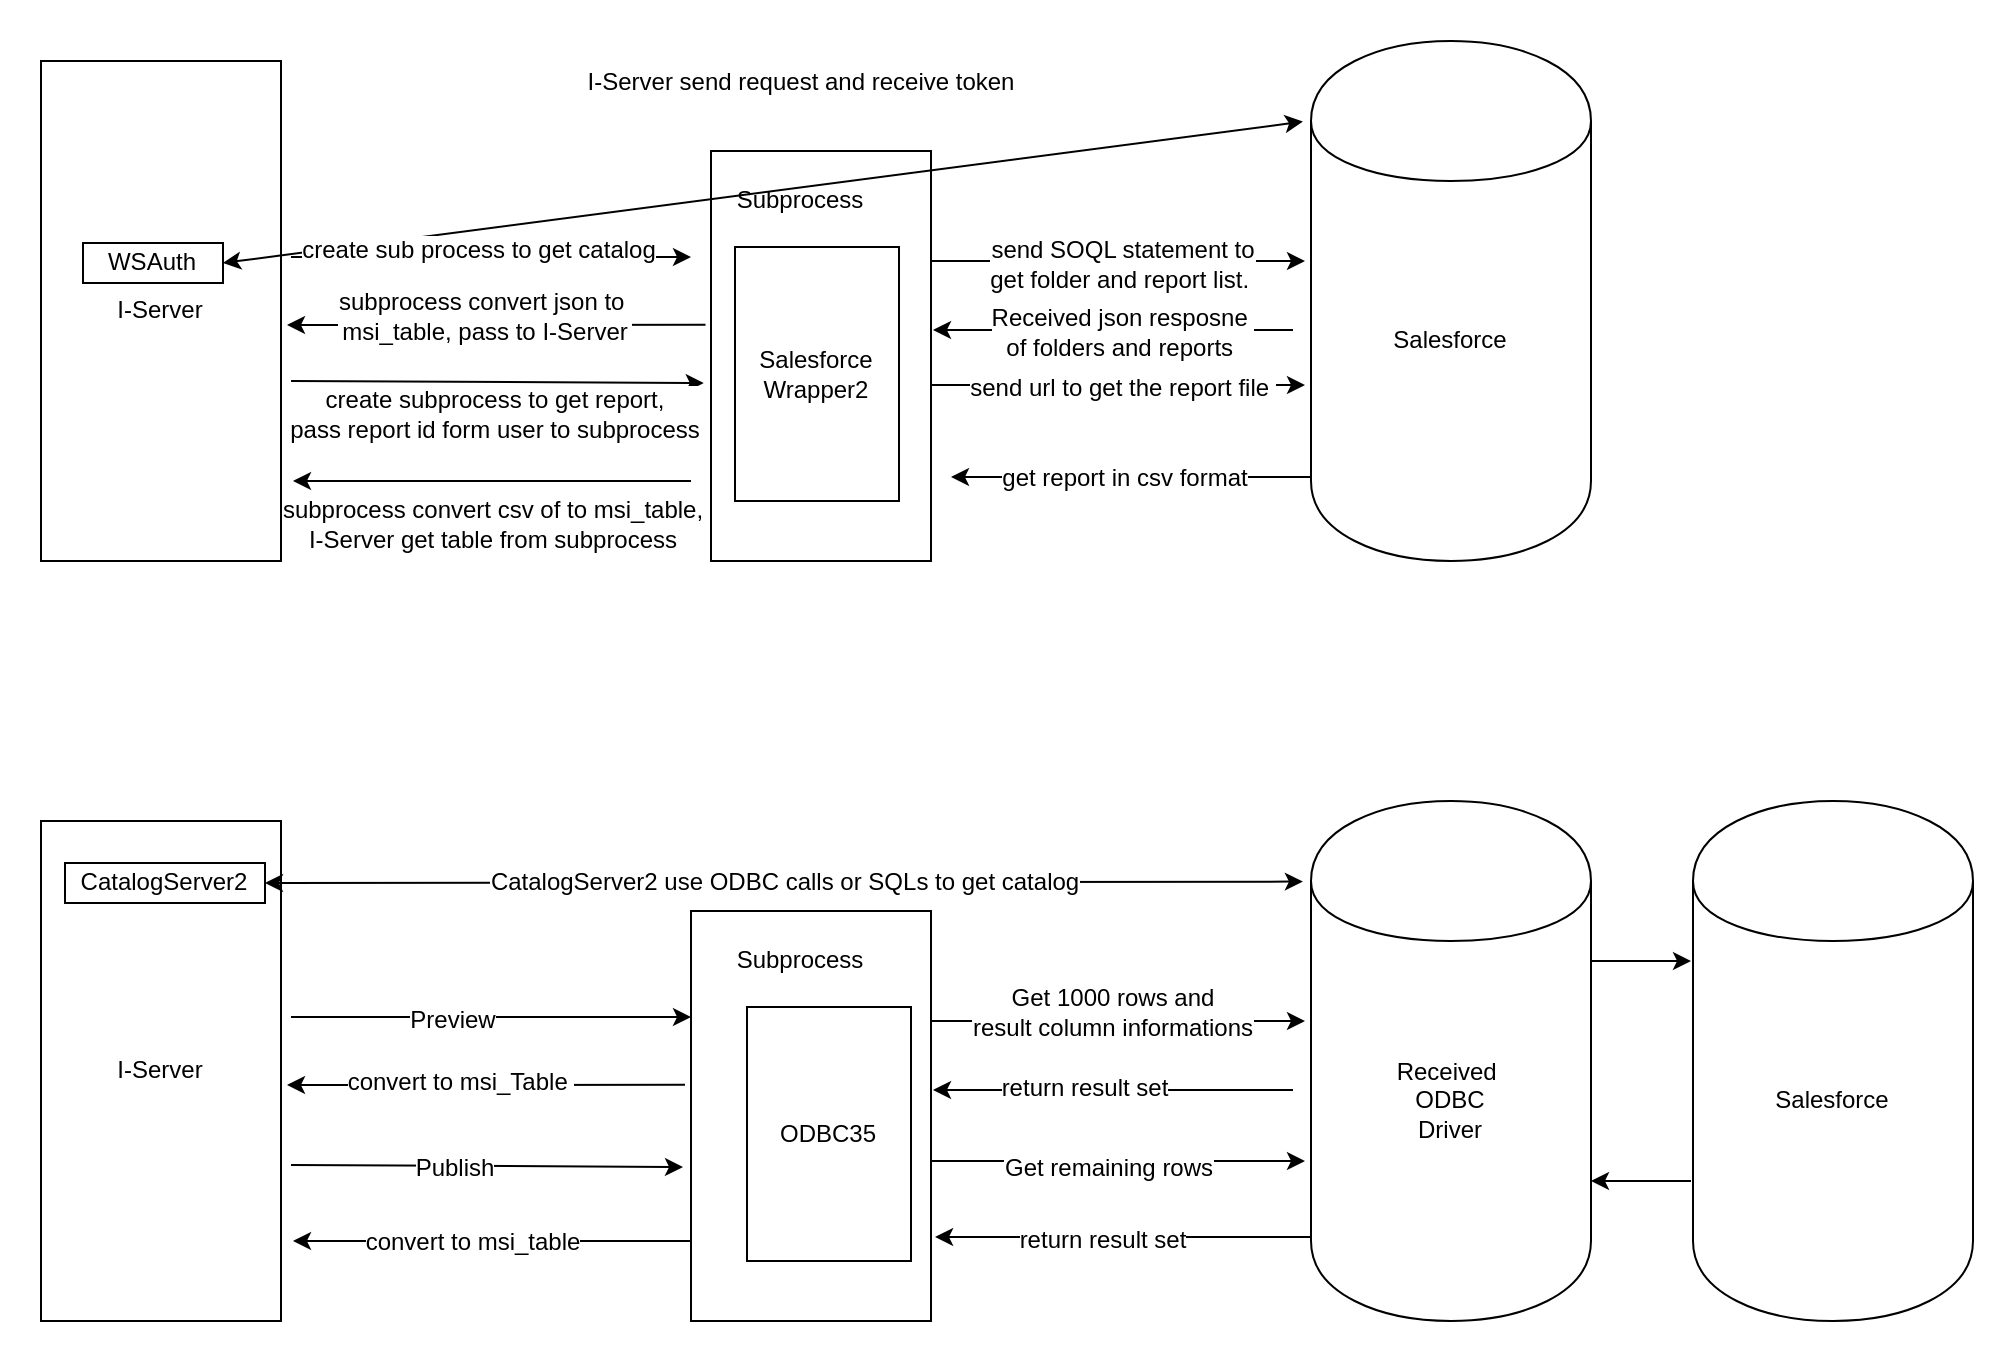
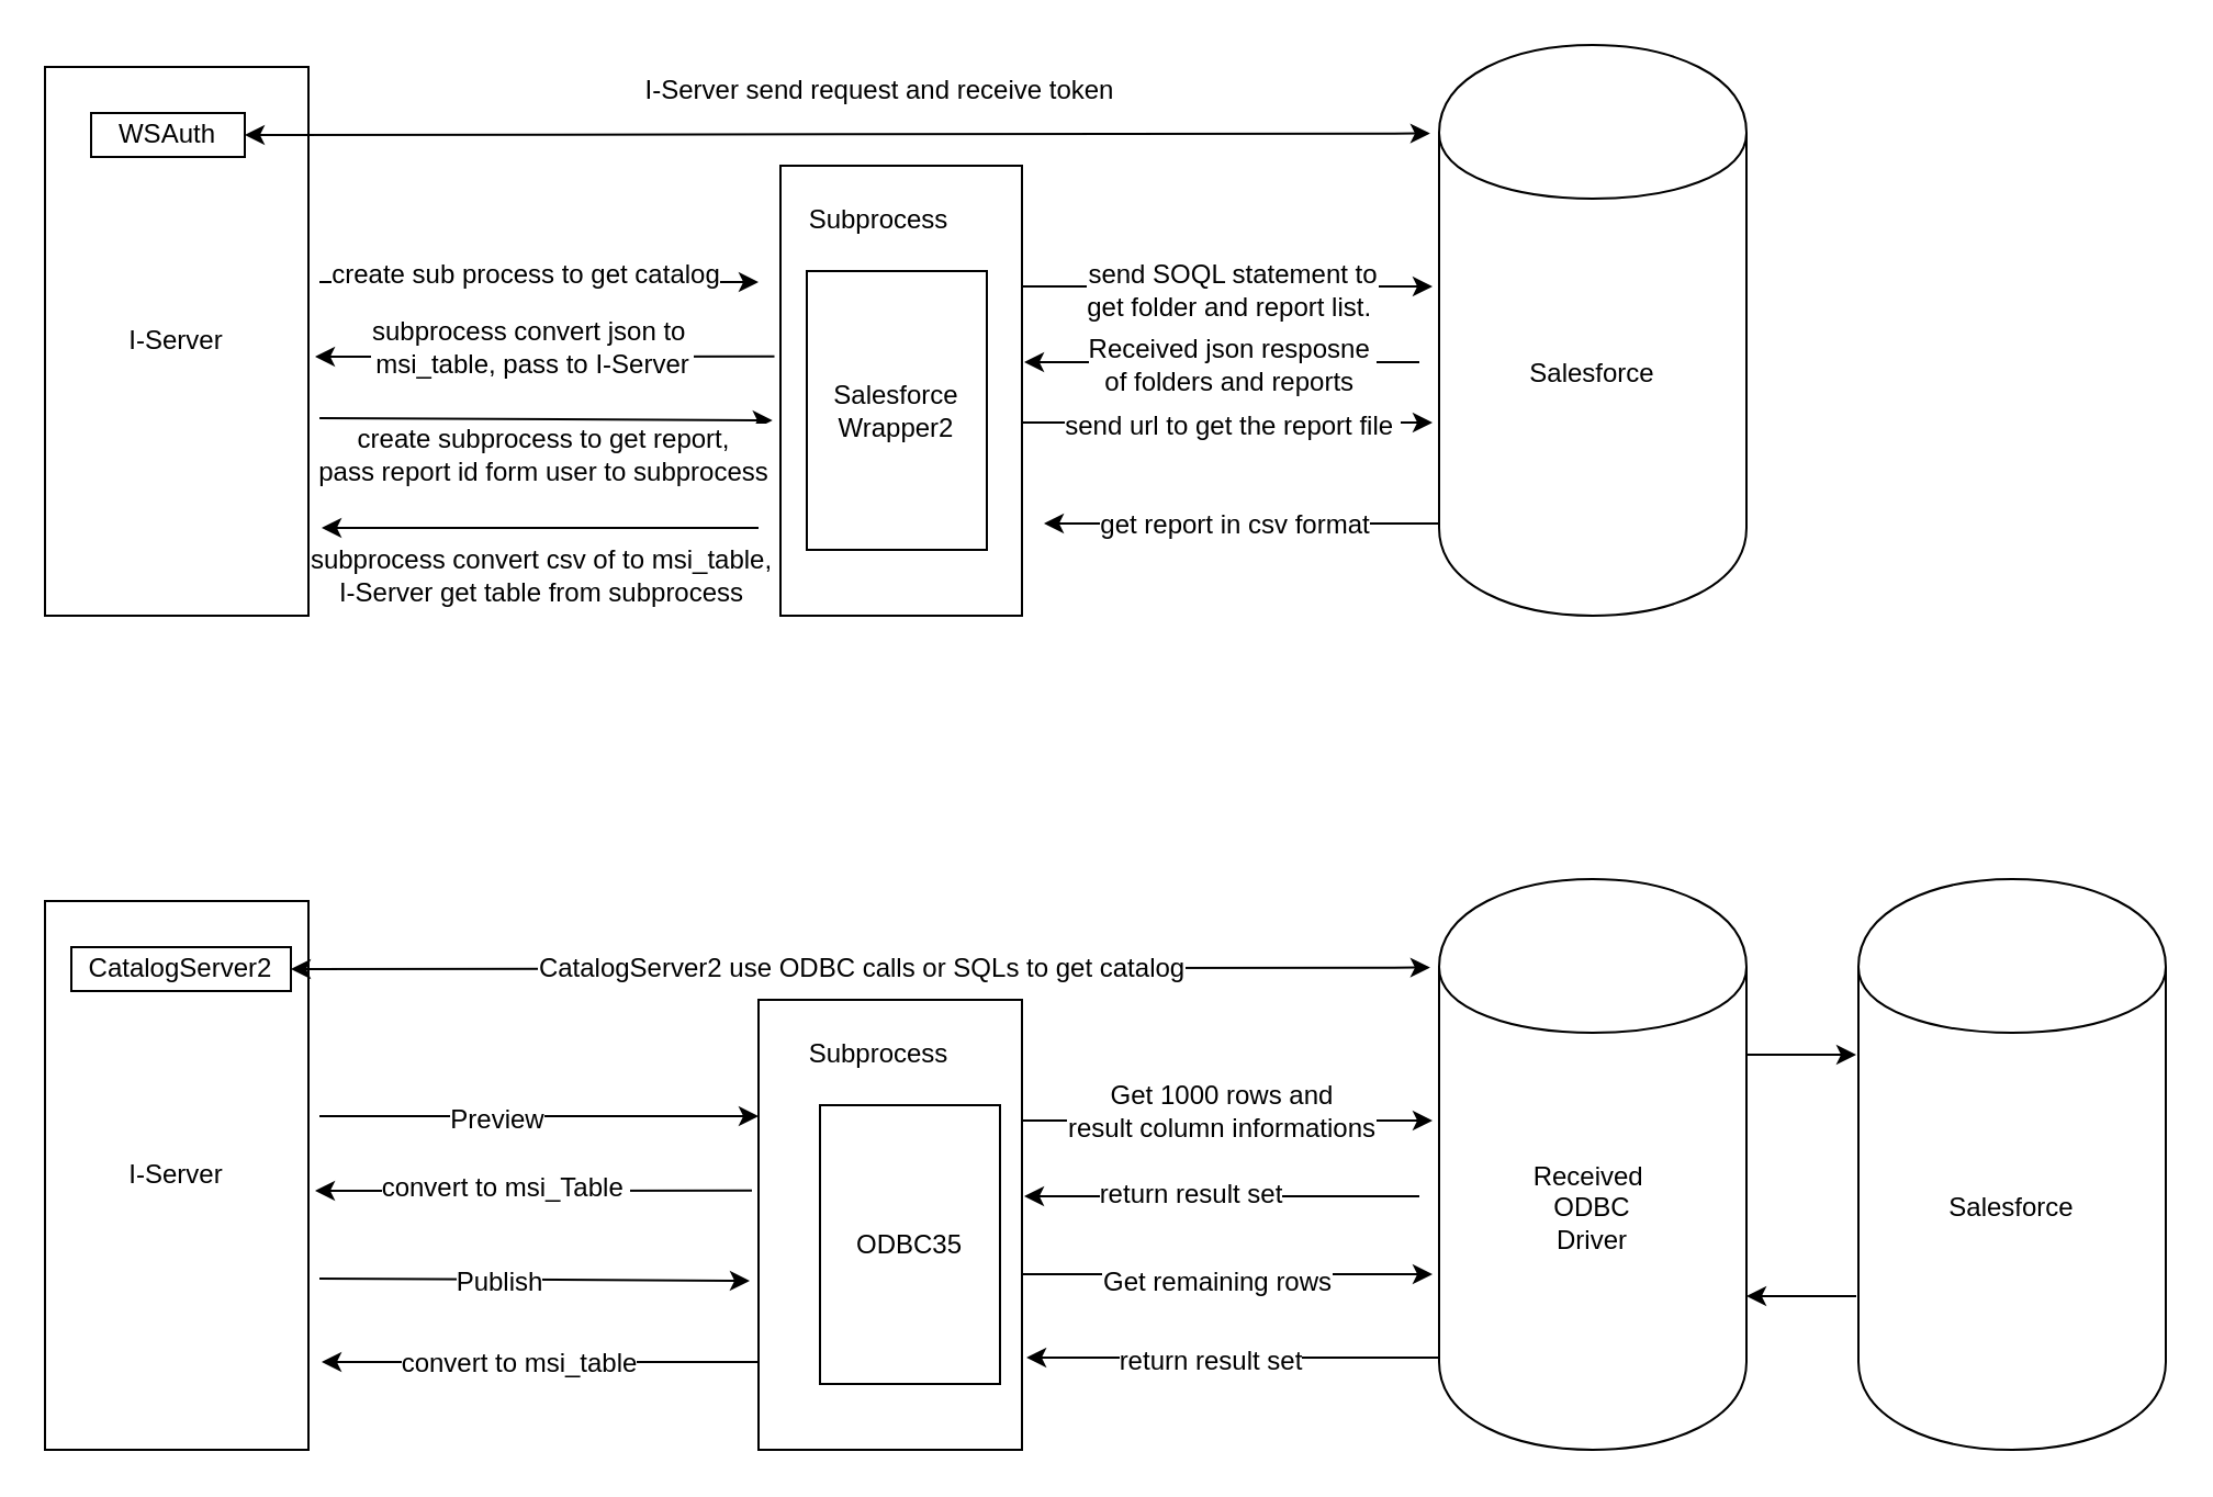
- <mxCell id="5" value="WSAuth" style="rounded=0;whiteSpace=wrap;html=1;" vertex="1" parent="1"><mxGeometry x="41" y="121" width="70" height="20" as="geometry" /></mxCell>
+ <mxCell id="5" value="WSAuth" style="rounded=0;whiteSpace=wrap;html=1;" vertex="1" parent="1"><mxGeometry x="41" y="51" width="70" height="20" as="geometry" /></mxCell>
